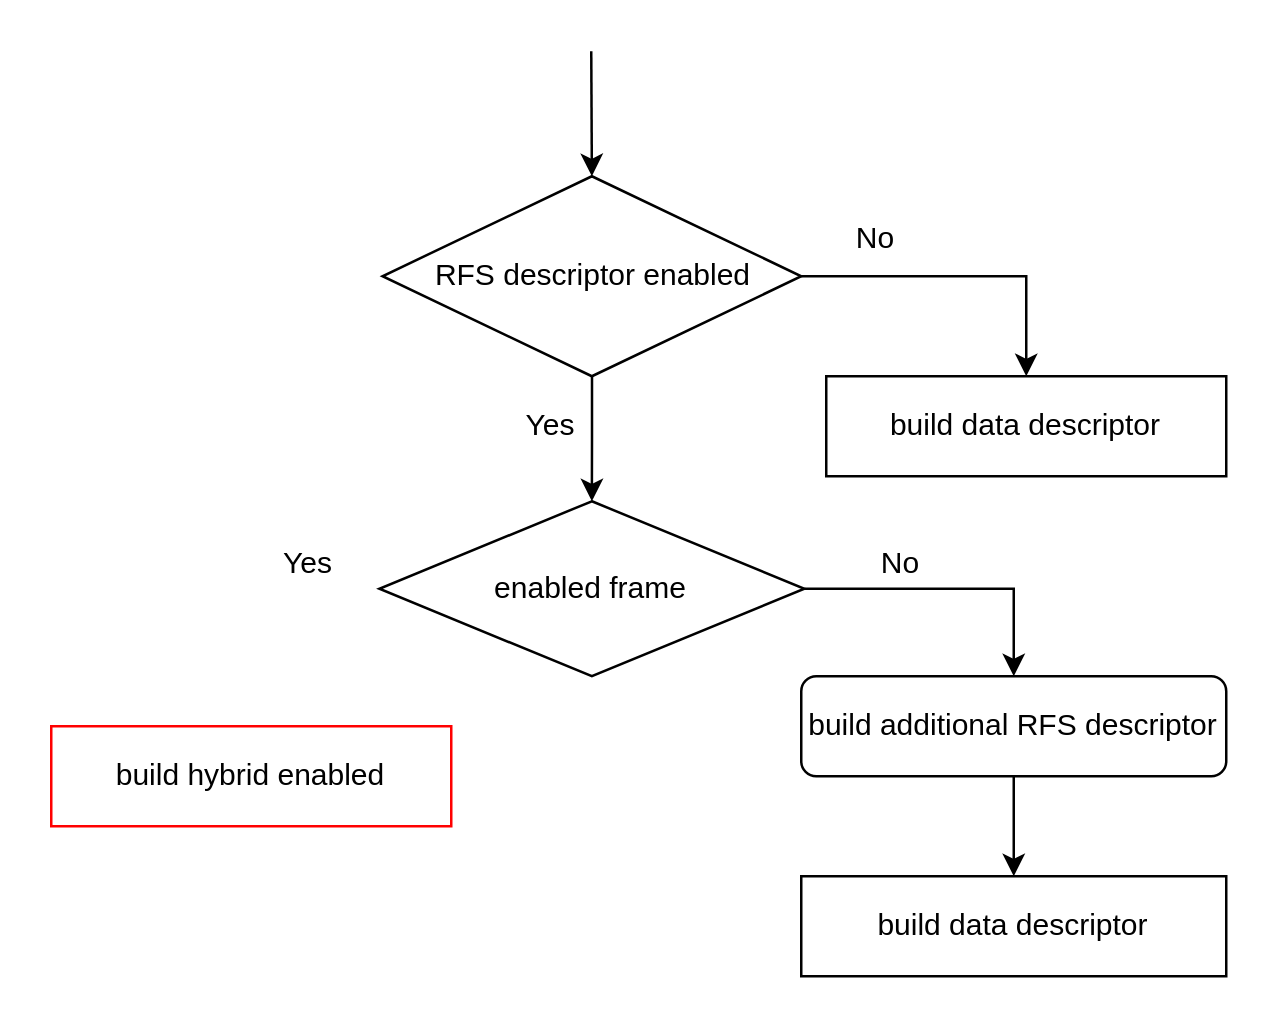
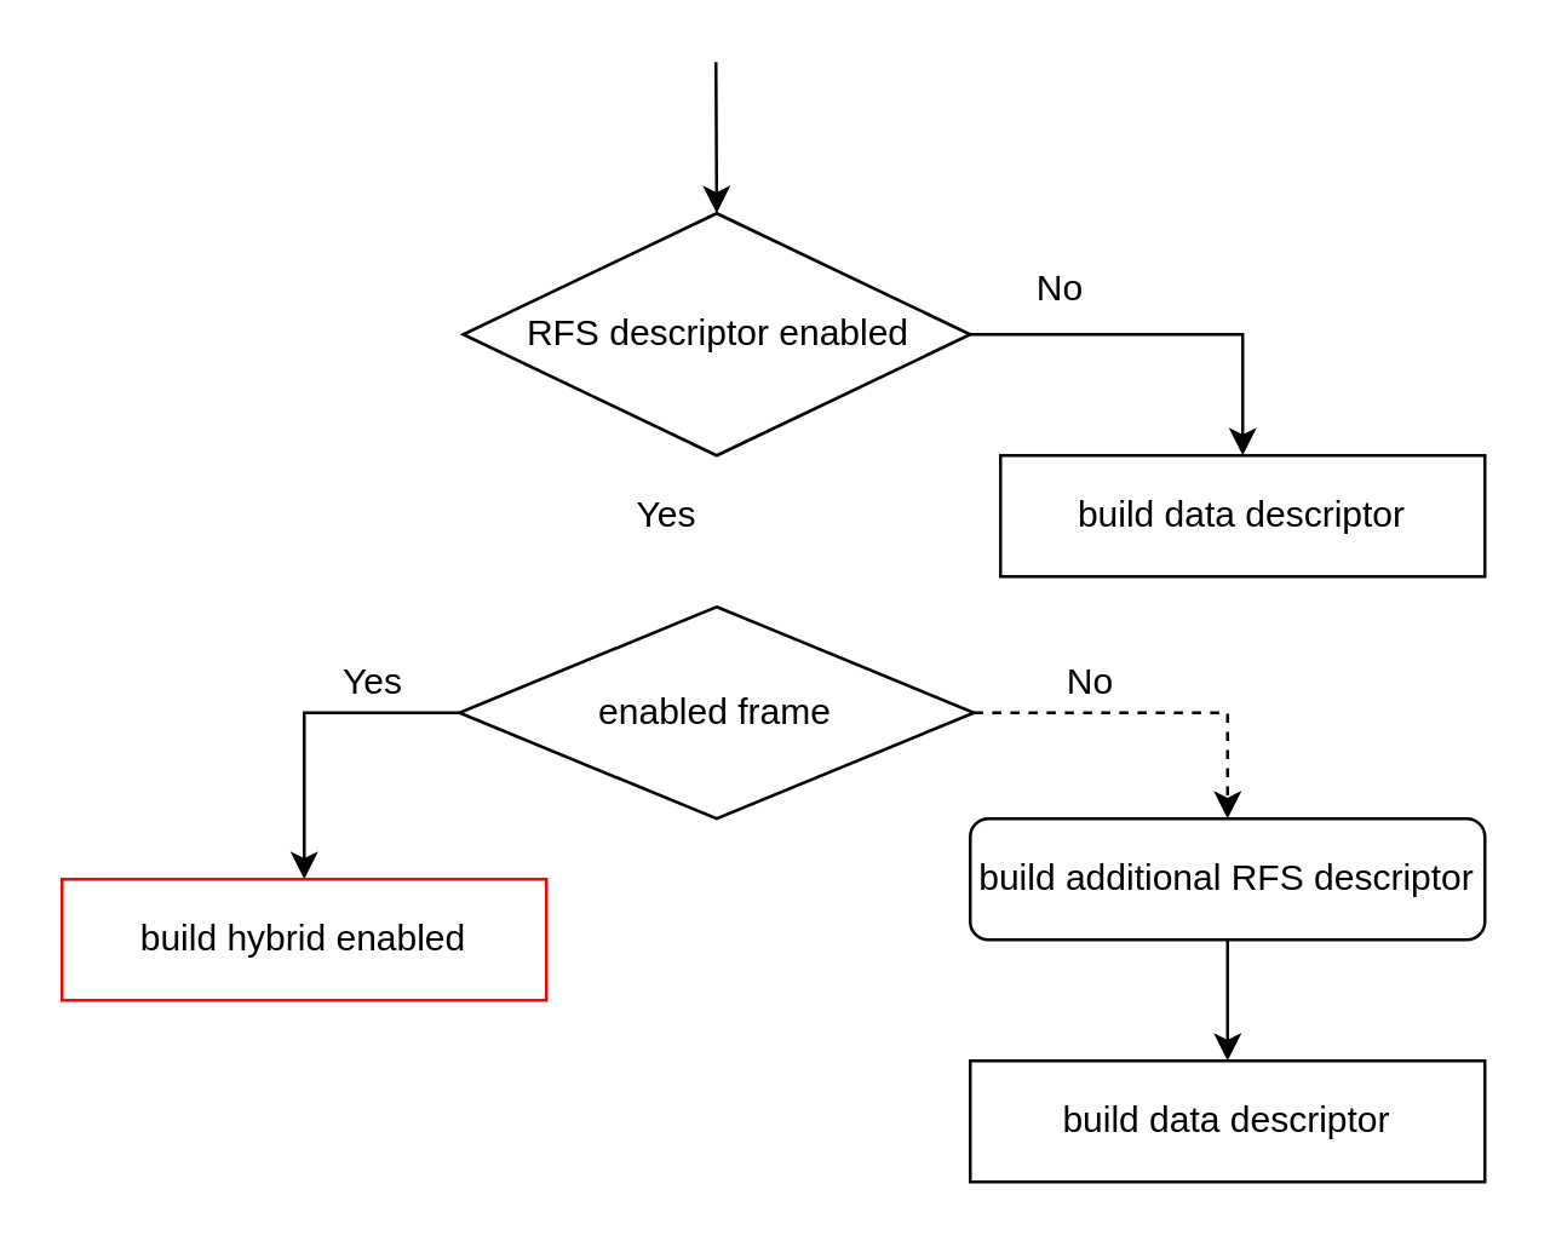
- <mxCell id="2" style="edgeStyle=orthogonalEdgeStyle;rounded=0;orthogonalLoop=1;jettySize=auto;html=1;entryX=0.5;entryY=0;entryDx=0;entryDy=0;" edge="1" parent="1" source="4" target="7"><mxGeometry relative="1" as="geometry" /></mxCell>
+ <mxCell id="5" style="edgeStyle=orthogonalEdgeStyle;rounded=0;orthogonalLoop=1;jettySize=auto;html=1;exitX=0;exitY=0.5;exitDx=0;exitDy=0;entryX=0.5;entryY=0;entryDx=0;entryDy=0;" edge="1" parent="1" source="7" target="8"><mxGeometry relative="1" as="geometry"><mxPoint x="75" y="360" as="targetPoint" /></mxGeometry></mxCell>
- <mxCell id="6" style="edgeStyle=orthogonalEdgeStyle;rounded=0;orthogonalLoop=1;jettySize=auto;html=1;exitX=1;exitY=0.5;exitDx=0;exitDy=0;entryX=0.5;entryY=0;entryDx=0;entryDy=0;" edge="1" parent="1" source="7" target="10"><mxGeometry relative="1" as="geometry" /></mxCell>
+ <mxCell id="6" style="edgeStyle=orthogonalEdgeStyle;rounded=0;orthogonalLoop=1;jettySize=auto;html=1;exitX=1;exitY=0.5;exitDx=0;exitDy=0;entryX=0.5;entryY=0;entryDx=0;entryDy=0;dashed=1;" edge="1" parent="1" source="7" target="10"><mxGeometry relative="1" as="geometry" /></mxCell>
